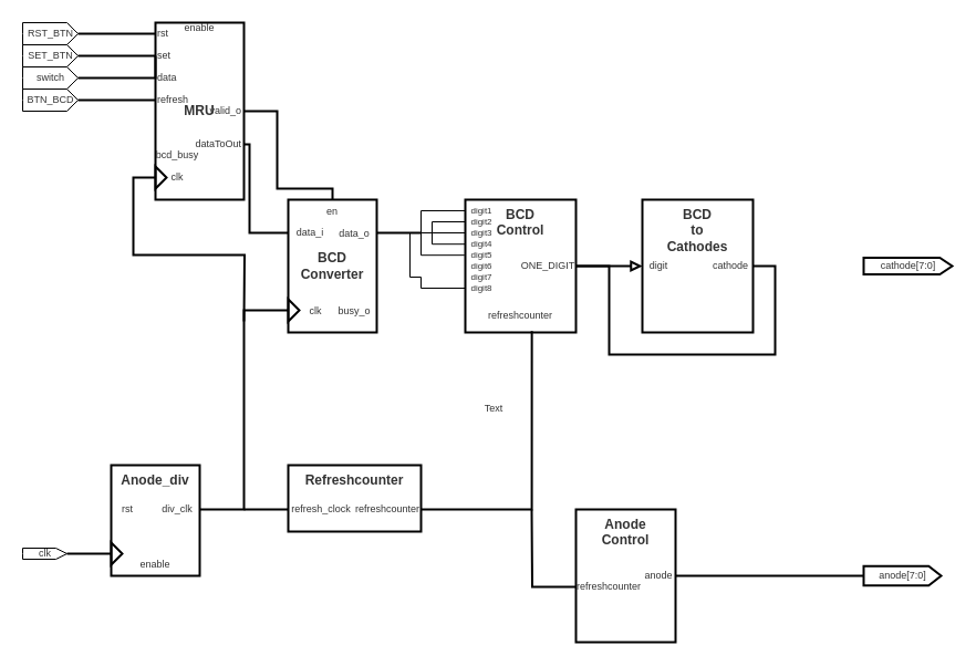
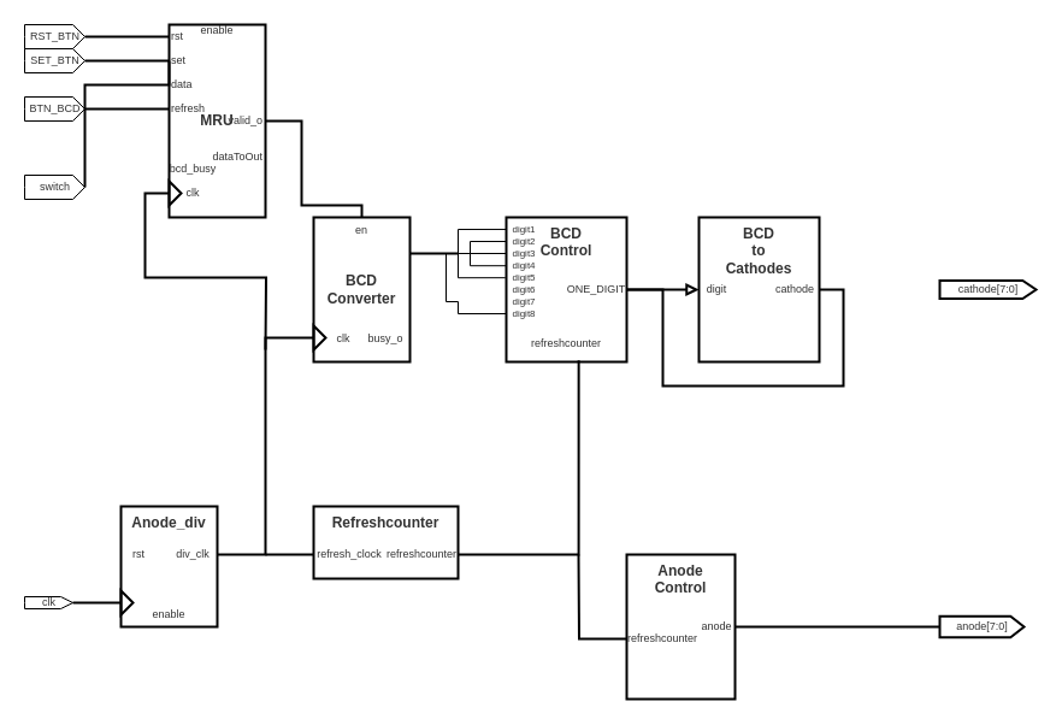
- <mxCell id="48" value="switch" style="html=1;shadow=0;dashed=0;align=center;verticalAlign=middle;shape=mxgraph.arrows2.arrow;dy=0;dx=10;notch=0;rounded=0;strokeColor=#000000;strokeWidth=1;fontFamily=Helvetica;fontSize=9;fontColor=#333333;labelBackgroundColor=none;fillColor=none;gradientColor=none;" vertex="1" parent="1"><mxGeometry y="60" width="50" height="20" as="geometry" x="20" /></mxCell>
+ <mxCell id="48" value="switch" style="html=1;shadow=0;dashed=0;align=center;verticalAlign=middle;shape=mxgraph.arrows2.arrow;dy=0;dx=10;notch=0;rounded=0;strokeColor=#000000;strokeWidth=1;fontFamily=Helvetica;fontSize=9;fontColor=#333333;labelBackgroundColor=none;fillColor=none;gradientColor=none;" vertex="1" parent="1"><mxGeometry x="20" y="145" width="50" height="20" as="geometry" /></mxCell>
- <mxCell id="61" style="edgeStyle=orthogonalEdgeStyle;rounded=0;orthogonalLoop=1;jettySize=auto;html=1;exitX=1;exitY=0.5;exitDx=0;exitDy=0;strokeColor=#000000;strokeWidth=2;align=center;verticalAlign=middle;fontFamily=Helvetica;fontSize=9;fontColor=#333333;labelBackgroundColor=none;endArrow=none;endFill=0;entryX=0;entryY=0.5;entryDx=0;entryDy=0;" edge="1" parent="1" source="71" target="57"><mxGeometry relative="1" as="geometry"><mxPoint x="230" y="200" as="targetPoint" /><Array as="points"><mxPoint x="225" y="130" /><mxPoint x="225" y="210" /></Array></mxGeometry></mxCell>
- <mxCell id="57" value="data_i" style="text;html=1;align=center;verticalAlign=middle;whiteSpace=wrap;rounded=0;fontFamily=Helvetica;fontSize=9;fontColor=#333333;" vertex="1" parent="51"><mxGeometry y="20" width="40" height="20" as="geometry" /></mxCell>
- <mxCell id="58" value="&lt;font style=&quot;font-size: 9px;&quot;&gt;data_o&lt;/font&gt;" style="text;html=1;align=center;verticalAlign=middle;whiteSpace=wrap;rounded=0;fontFamily=Helvetica;fontSize=12;fontColor=#333333;" vertex="1" parent="51"><mxGeometry x="40" y="20" width="40" height="20" as="geometry" /></mxCell>
- <mxCell id="79" value="Text" style="text;html=1;align=center;verticalAlign=middle;whiteSpace=wrap;rounded=0;fontFamily=Helvetica;fontSize=9;fontColor=#333333;labelBackgroundColor=none;" vertex="1" parent="1"><mxGeometry x="416" y="354" width="60" height="30" as="geometry" /></mxCell>
